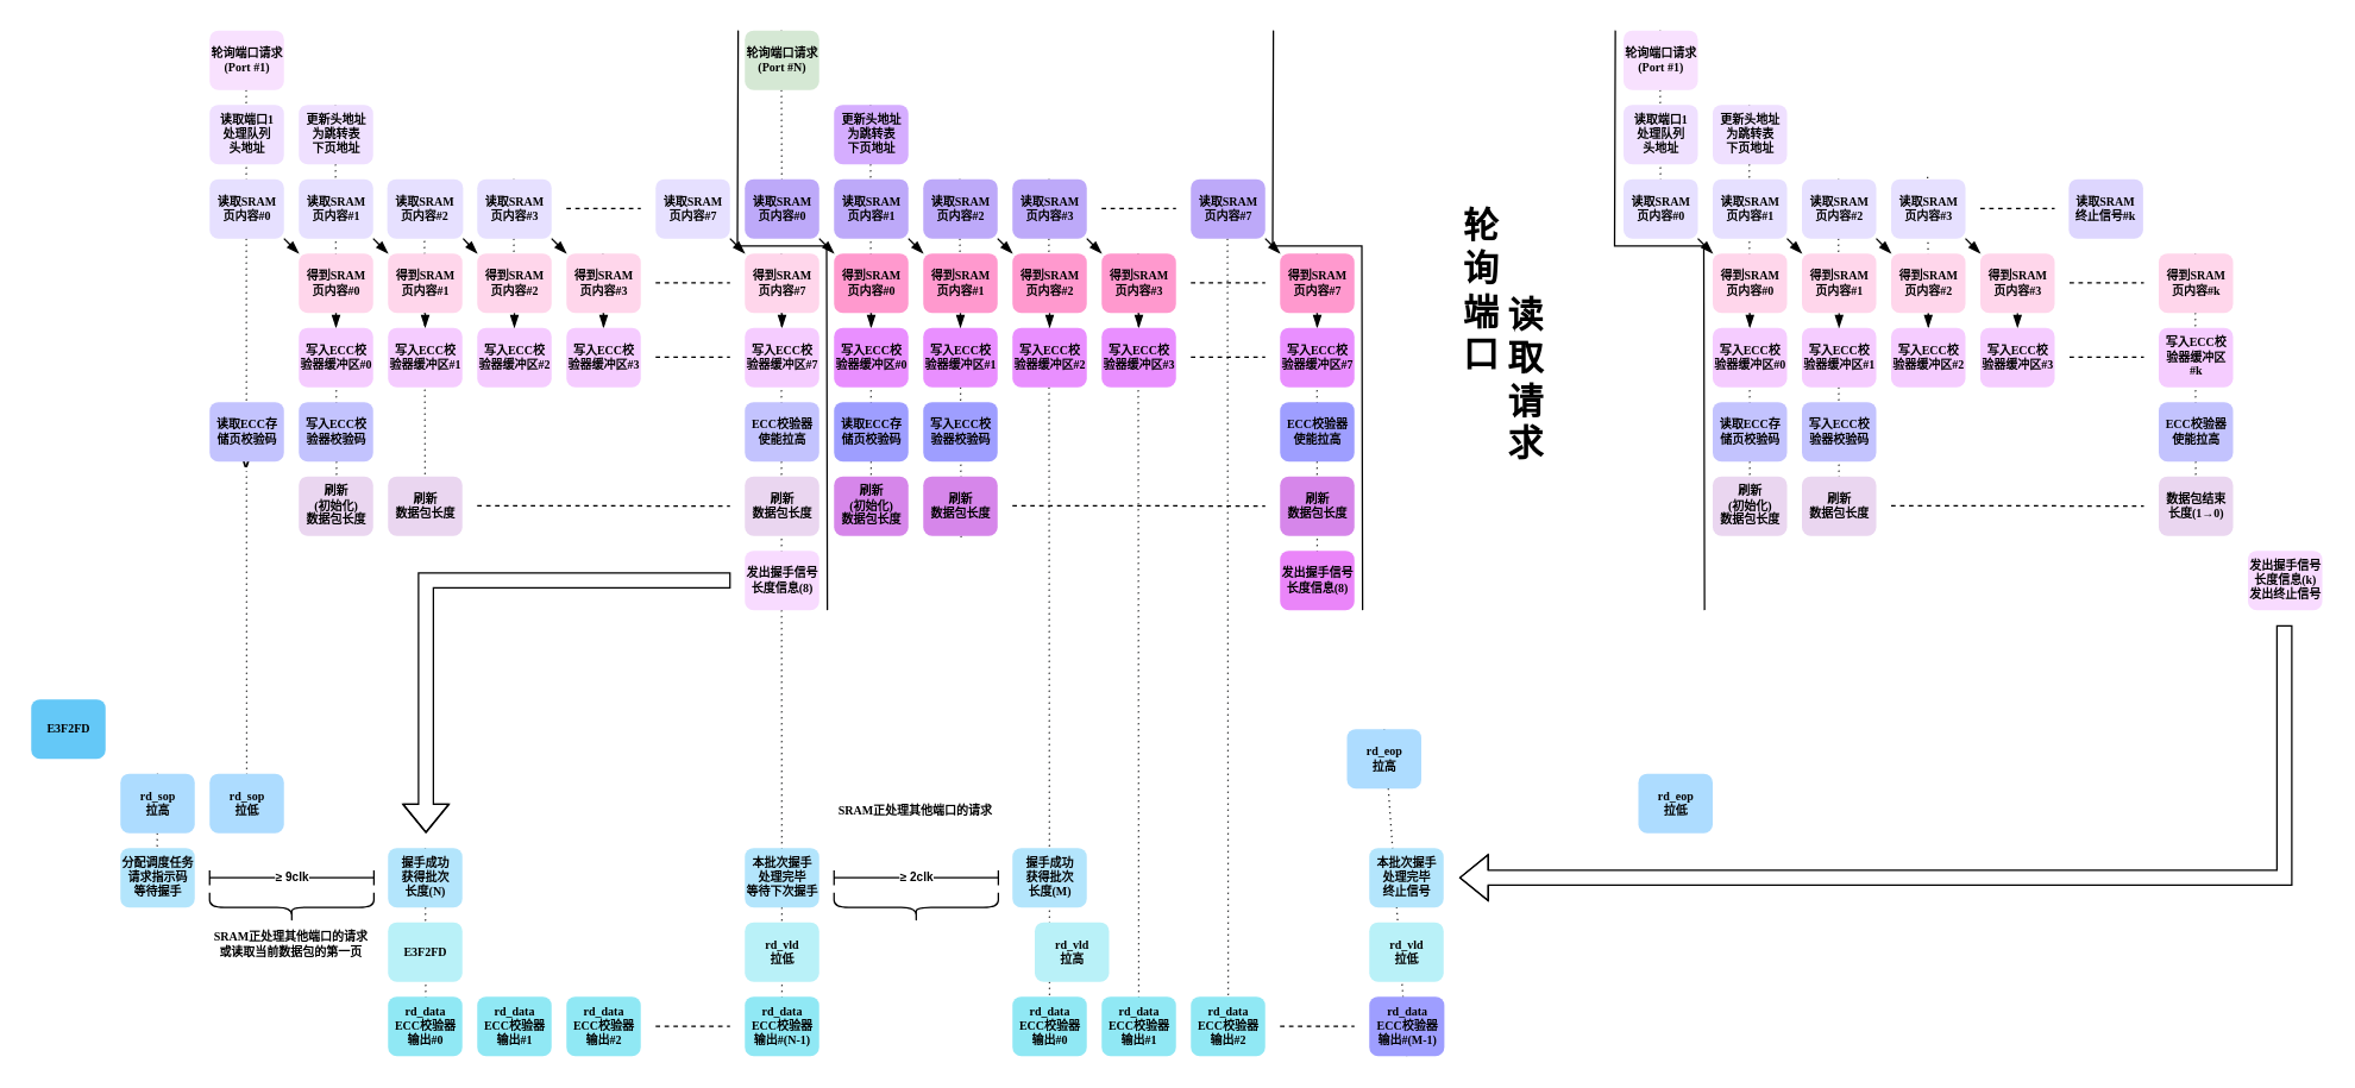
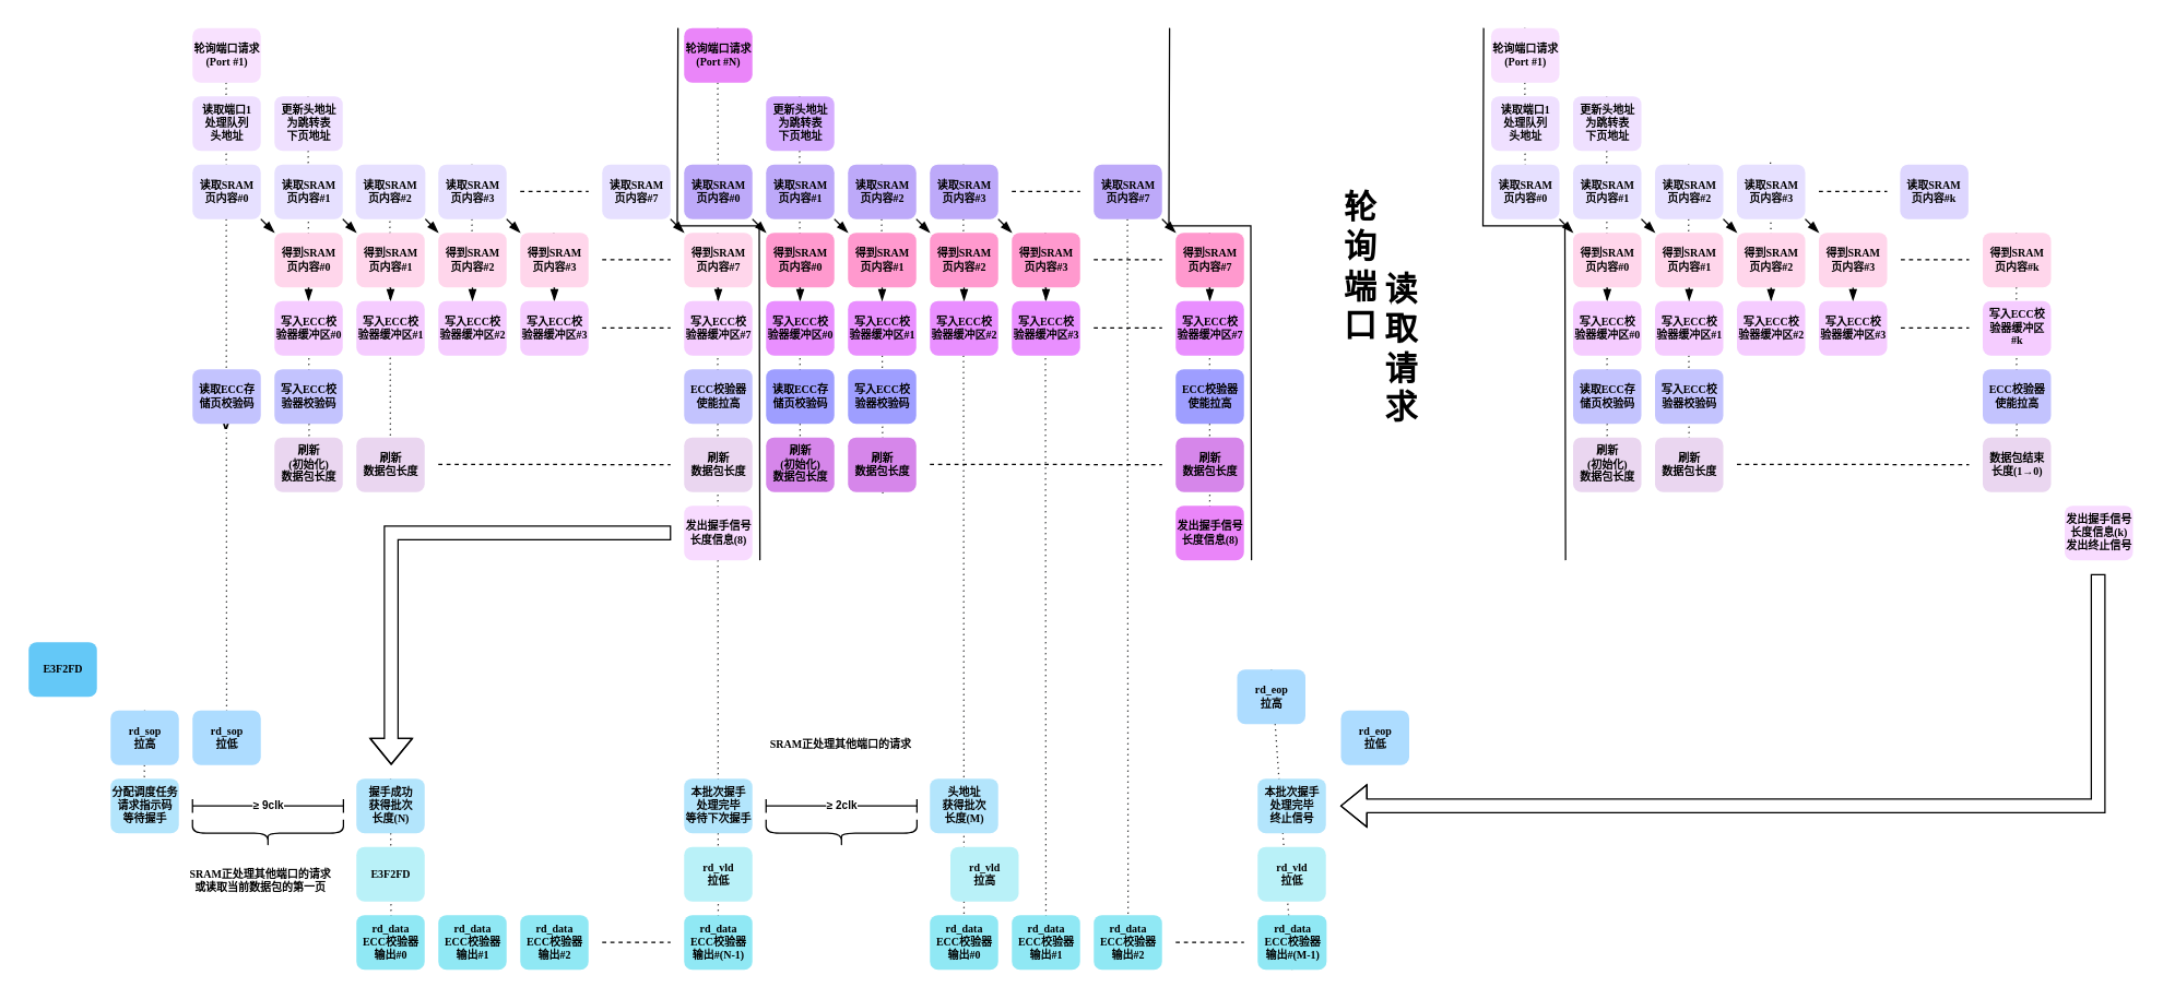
- <mxCell id="83" value="轮询端口请求&lt;br&gt;(Port #N)" style="rounded=1;whiteSpace=wrap;html=1;shadow=0;labelBackgroundColor=none;strokeWidth=1;fontFamily=Verdana;fontSize=8;align=center;fontStyle=1;fillColor=#d5e8d4;strokeColor=none;" parent="1" vertex="1"><mxGeometry x="500.5" y="20" width="50" height="40" as="geometry" /></mxCell>
+ <mxCell id="83" value="轮询端口请求&lt;br&gt;(Port #N)" style="rounded=1;whiteSpace=wrap;html=1;shadow=0;labelBackgroundColor=none;strokeWidth=1;fontFamily=Verdana;fontSize=8;align=center;fontStyle=1;fillColor=#ea85f9;strokeColor=none;" parent="1" vertex="1"><mxGeometry x="500.5" y="20" width="50" height="40" as="geometry" /></mxCell>
- <mxCell id="167" value="读取SRAM&lt;br&gt;终止信号#k" style="rounded=1;whiteSpace=wrap;html=1;shadow=0;labelBackgroundColor=none;strokeWidth=1;fontFamily=Verdana;fontSize=8;align=center;fontStyle=1;fillColor=#DDD6FE;strokeColor=none;" parent="1" vertex="1"><mxGeometry x="1391" y="120" width="50" height="40" as="geometry" /></mxCell>
+ <mxCell id="167" value="读取SRAM&lt;br&gt;页内容#k" style="rounded=1;whiteSpace=wrap;html=1;shadow=0;labelBackgroundColor=none;strokeWidth=1;fontFamily=Verdana;fontSize=8;align=center;fontStyle=1;fillColor=#DDD6FE;strokeColor=none;" parent="1" vertex="1"><mxGeometry x="1391" y="120" width="50" height="40" as="geometry" /></mxCell>
- <mxCell id="170" value="rd_eop&lt;div&gt;拉低&lt;/div&gt;" style="rounded=1;whiteSpace=wrap;html=1;shadow=0;labelBackgroundColor=none;strokeWidth=1;fontFamily=Verdana;fontSize=8;align=center;fillColor=#addcff;gradientColor=none;strokeColor=none;fontStyle=1" parent="1" vertex="1"><mxGeometry x="1101.5" y="520" width="50" height="40" as="geometry" /></mxCell>
+ <mxCell id="170" value="rd_eop&lt;div&gt;拉低&lt;/div&gt;" style="rounded=1;whiteSpace=wrap;html=1;shadow=0;labelBackgroundColor=none;strokeWidth=1;fontFamily=Verdana;fontSize=8;align=center;fillColor=#addcff;gradientColor=none;strokeColor=none;fontStyle=1" parent="1" vertex="1"><mxGeometry x="981.5" y="520" width="50" height="40" as="geometry" /></mxCell>
- <mxCell id="35" value="握手成功&lt;br&gt;获得批次&lt;br&gt;长度(M)" style="rounded=1;whiteSpace=wrap;html=1;shadow=0;labelBackgroundColor=none;strokeWidth=1;fontFamily=Verdana;fontSize=8;align=center;fillColor=#B3E5FC;strokeColor=none;fontStyle=1" parent="1" vertex="1"><mxGeometry x="680.5" y="570" width="50" height="40" as="geometry" /></mxCell>
+ <mxCell id="35" value="头地址&lt;br&gt;获得批次&lt;br&gt;长度(M)" style="rounded=1;whiteSpace=wrap;html=1;shadow=0;labelBackgroundColor=none;strokeWidth=1;fontFamily=Verdana;fontSize=8;align=center;fillColor=#B3E5FC;strokeColor=none;fontStyle=1" parent="1" vertex="1"><mxGeometry x="680.5" y="570" width="50" height="40" as="geometry" /></mxCell>
- <mxCell id="48" value="SRAM正处理其他端口的请求&lt;br&gt;或读取当前数据包的第一页" style="rounded=1;whiteSpace=wrap;html=1;shadow=0;labelBackgroundColor=none;strokeWidth=1;fontFamily=Verdana;fontSize=8;align=center;fillColor=none;strokeColor=none;fontStyle=1" parent="1" vertex="1"><mxGeometry x="137.13" y="620" width="117.25" height="30" as="geometry" /></mxCell>
+ <mxCell id="48" value="SRAM正处理其他端口的请求&lt;br&gt;或读取当前数据包的第一页" style="rounded=1;whiteSpace=wrap;html=1;shadow=0;labelBackgroundColor=none;strokeWidth=1;fontFamily=Verdana;fontSize=8;align=center;fillColor=none;strokeColor=none;fontStyle=1" parent="1" vertex="1"><mxGeometry x="132.13" y="630" width="117.25" height="30" as="geometry" /></mxCell>
- <mxCell id="41" value="rd_data&lt;br&gt;ECC校验器&lt;br&gt;输出&lt;span style=&quot;background-color: initial;&quot;&gt;#(M-1)&lt;/span&gt;" style="rounded=1;whiteSpace=wrap;html=1;shadow=0;labelBackgroundColor=none;strokeWidth=1;fontFamily=Verdana;fontSize=8;align=center;fillColor=#9e9eff;strokeColor=none;fontStyle=1;" parent="1" vertex="1"><mxGeometry x="920.5" y="670" width="50.5" height="40" as="geometry" /></mxCell>
+ <mxCell id="41" value="rd_data&lt;br&gt;ECC校验器&lt;br&gt;输出&lt;span style=&quot;background-color: initial;&quot;&gt;#(M-1)&lt;/span&gt;" style="rounded=1;whiteSpace=wrap;html=1;shadow=0;labelBackgroundColor=none;strokeWidth=1;fontFamily=Verdana;fontSize=8;align=center;fillColor=#90e8f4;strokeColor=none;fontStyle=1" parent="1" vertex="1"><mxGeometry x="920.5" y="670" width="50.5" height="40" as="geometry" /></mxCell>
